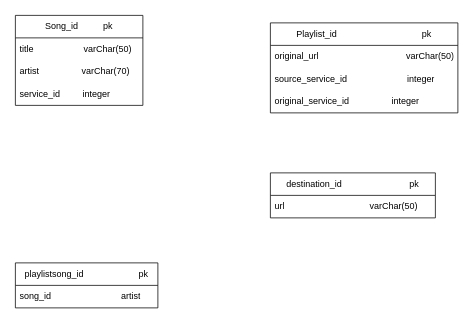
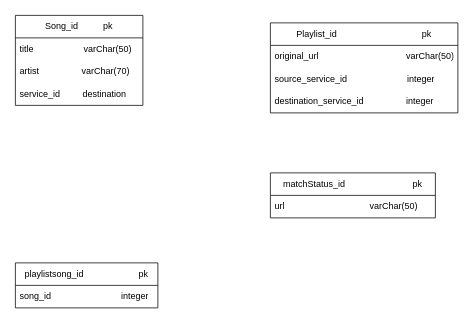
- <mxCell id="5" value="service_id &amp;nbsp; &amp;nbsp; &amp;nbsp; &amp;nbsp; integer" style="text;strokeColor=none;fillColor=none;align=left;verticalAlign=middle;spacingLeft=4;spacingRight=4;overflow=hidden;points=[[0,0.5],[1,0.5]];portConstraint=eastwest;rotatable=0;whiteSpace=wrap;html=1;" vertex="1" parent="2"><mxGeometry y="90" width="170" height="30" as="geometry" /></mxCell>
+ <mxCell id="5" value="service_id &amp;nbsp; &amp;nbsp; &amp;nbsp; &amp;nbsp; destination" style="text;strokeColor=none;fillColor=none;align=left;verticalAlign=middle;spacingLeft=4;spacingRight=4;overflow=hidden;points=[[0,0.5],[1,0.5]];portConstraint=eastwest;rotatable=0;whiteSpace=wrap;html=1;" vertex="1" parent="2"><mxGeometry y="90" width="170" height="30" as="geometry" /></mxCell>
- <mxCell id="9" value="original_service_id &amp;nbsp; &amp;nbsp; &amp;nbsp; &amp;nbsp; &amp;nbsp; &amp;nbsp; &amp;nbsp; &amp;nbsp; integer" style="text;strokeColor=none;fillColor=none;align=left;verticalAlign=middle;spacingLeft=4;spacingRight=4;overflow=hidden;points=[[0,0.5],[1,0.5]];portConstraint=eastwest;rotatable=0;whiteSpace=wrap;html=1;" vertex="1" parent="6"><mxGeometry y="90" width="250" height="30" as="geometry" /></mxCell>
+ <mxCell id="9" value="destination_service_id &amp;nbsp; &amp;nbsp; &amp;nbsp; &amp;nbsp; &amp;nbsp; &amp;nbsp; &amp;nbsp; &amp;nbsp; integer" style="text;strokeColor=none;fillColor=none;align=left;verticalAlign=middle;spacingLeft=4;spacingRight=4;overflow=hidden;points=[[0,0.5],[1,0.5]];portConstraint=eastwest;rotatable=0;whiteSpace=wrap;html=1;" vertex="1" parent="6"><mxGeometry y="90" width="250" height="30" as="geometry" /></mxCell>
- <mxCell id="12" value="destination_id &amp;nbsp; &amp;nbsp; &amp;nbsp; &amp;nbsp; &amp;nbsp; &amp;nbsp; &amp;nbsp; &amp;nbsp; &amp;nbsp; &amp;nbsp; &amp;nbsp; &amp;nbsp; &amp;nbsp; pk" style="swimlane;fontStyle=0;childLayout=stackLayout;horizontal=1;startSize=30;horizontalStack=0;resizeParent=1;resizeParentMax=0;resizeLast=0;collapsible=1;marginBottom=0;whiteSpace=wrap;html=1;" vertex="1" parent="1"><mxGeometry x="360" y="230" width="220" height="60" as="geometry" /></mxCell>
+ <mxCell id="12" value="matchStatus_id &amp;nbsp; &amp;nbsp; &amp;nbsp; &amp;nbsp; &amp;nbsp; &amp;nbsp; &amp;nbsp; &amp;nbsp; &amp;nbsp; &amp;nbsp; &amp;nbsp; &amp;nbsp; &amp;nbsp; pk" style="swimlane;fontStyle=0;childLayout=stackLayout;horizontal=1;startSize=30;horizontalStack=0;resizeParent=1;resizeParentMax=0;resizeLast=0;collapsible=1;marginBottom=0;whiteSpace=wrap;html=1;" vertex="1" parent="1"><mxGeometry x="360" y="230" width="220" height="60" as="geometry" /></mxCell>
- <mxCell id="11" value="song_id &amp;nbsp; &amp;nbsp; &amp;nbsp; &amp;nbsp; &amp;nbsp; &amp;nbsp; &amp;nbsp; &amp;nbsp; &amp;nbsp; &amp;nbsp; &amp;nbsp; &amp;nbsp; &amp;nbsp; &amp;nbsp;artist" style="text;strokeColor=none;fillColor=none;align=left;verticalAlign=middle;spacingLeft=4;spacingRight=4;overflow=hidden;points=[[0,0.5],[1,0.5]];portConstraint=eastwest;rotatable=0;whiteSpace=wrap;html=1;" vertex="1" parent="10"><mxGeometry y="30" width="190" height="30" as="geometry" /></mxCell>
+ <mxCell id="11" value="song_id &amp;nbsp; &amp;nbsp; &amp;nbsp; &amp;nbsp; &amp;nbsp; &amp;nbsp; &amp;nbsp; &amp;nbsp; &amp;nbsp; &amp;nbsp; &amp;nbsp; &amp;nbsp; &amp;nbsp; &amp;nbsp;integer" style="text;strokeColor=none;fillColor=none;align=left;verticalAlign=middle;spacingLeft=4;spacingRight=4;overflow=hidden;points=[[0,0.5],[1,0.5]];portConstraint=eastwest;rotatable=0;whiteSpace=wrap;html=1;" vertex="1" parent="10"><mxGeometry y="30" width="190" height="30" as="geometry" /></mxCell>
